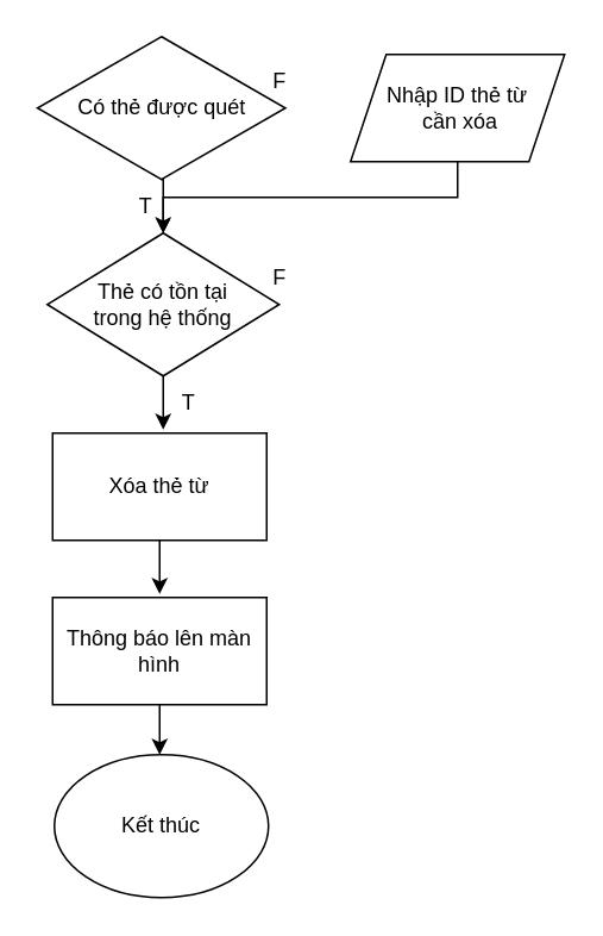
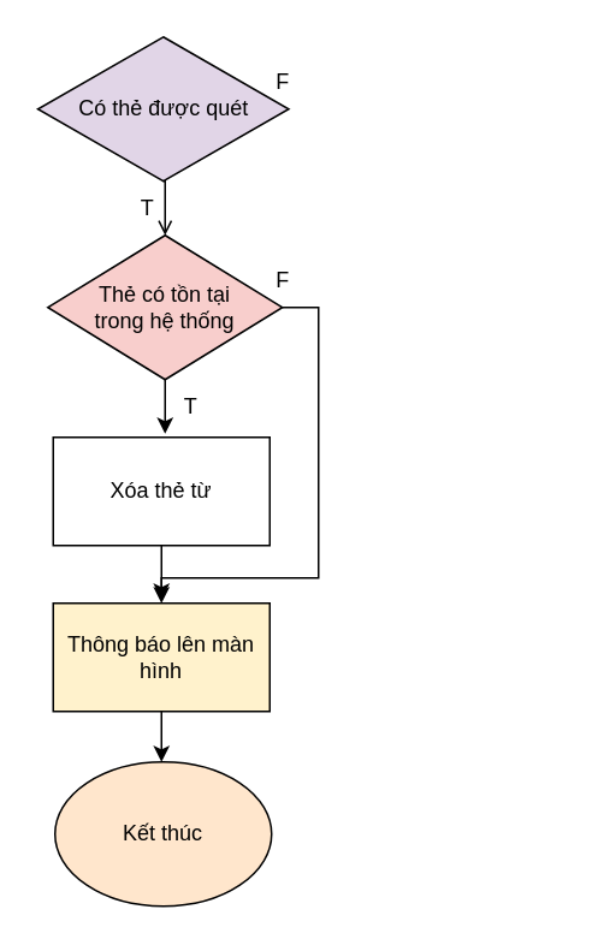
- <mxCell id="15" value="Có thẻ được quét" style="rhombus;whiteSpace=wrap;html=1;" vertex="1" parent="1"><mxGeometry x="20.5" y="20" width="139" height="80" as="geometry" /></mxCell>
+ <mxCell id="15" value="Có thẻ được quét" style="rhombus;whiteSpace=wrap;html=1;fillColor=#e1d5e7;" vertex="1" parent="1"><mxGeometry x="20.5" y="20" width="139" height="80" as="geometry" /></mxCell>
- <mxCell id="3" value="Nhập ID thẻ từ&lt;br&gt;&amp;nbsp;cần xóa" style="shape=parallelogram;perimeter=parallelogramPerimeter;whiteSpace=wrap;html=1;fixedSize=1;" vertex="1" parent="1"><mxGeometry x="196" y="30" width="120" height="60" as="geometry" /></mxCell>
- <mxCell id="2" style="edgeStyle=orthogonalEdgeStyle;rounded=0;orthogonalLoop=1;jettySize=auto;html=1;exitX=0.5;exitY=1;exitDx=0;exitDy=0;entryX=0.5;entryY=0;entryDx=0;entryDy=0;" edge="1" parent="1" source="3" target="6"><mxGeometry relative="1" as="geometry" /></mxCell>
- <mxCell id="6" value="Thẻ có tồn tại &lt;br&gt;trong hệ thống" style="rhombus;whiteSpace=wrap;html=1;" vertex="1" parent="1"><mxGeometry x="26" y="130" width="130" height="80" as="geometry" /></mxCell>
+ <mxCell id="6" value="Thẻ có tồn tại &lt;br&gt;trong hệ thống" style="rhombus;whiteSpace=wrap;html=1;fillColor=#f8cecc;" vertex="1" parent="1"><mxGeometry x="26" y="130" width="130" height="80" as="geometry" /></mxCell>
+ <mxCell id="5" style="edgeStyle=orthogonalEdgeStyle;rounded=0;orthogonalLoop=1;jettySize=auto;html=1;exitX=1;exitY=0.5;exitDx=0;exitDy=0;entryX=0.5;entryY=0;entryDx=0;entryDy=0;" edge="1" parent="1" source="6" target="10"><mxGeometry relative="1" as="geometry"><Array as="points"><mxPoint x="176" y="170" /><mxPoint x="176" y="320" /><mxPoint x="89" y="320" /></Array></mxGeometry></mxCell>
- <mxCell id="10" value="Thông báo lên màn hình" style="rounded=0;whiteSpace=wrap;html=1;" vertex="1" parent="1"><mxGeometry x="29" y="334" width="120" height="60" as="geometry" /></mxCell>
+ <mxCell id="10" value="Thông báo lên màn hình" style="rounded=0;whiteSpace=wrap;html=1;fillColor=#fff2cc;" vertex="1" parent="1"><mxGeometry x="29" y="334" width="120" height="60" as="geometry" /></mxCell>
- <mxCell id="11" value="Kết thúc" style="ellipse;whiteSpace=wrap;html=1;" vertex="1" parent="1"><mxGeometry x="30" y="422" width="120" height="80" as="geometry" /></mxCell>
+ <mxCell id="11" value="Kết thúc" style="ellipse;whiteSpace=wrap;html=1;fillColor=#ffe6cc;" vertex="1" parent="1"><mxGeometry x="30" y="422" width="120" height="80" as="geometry" /></mxCell>
